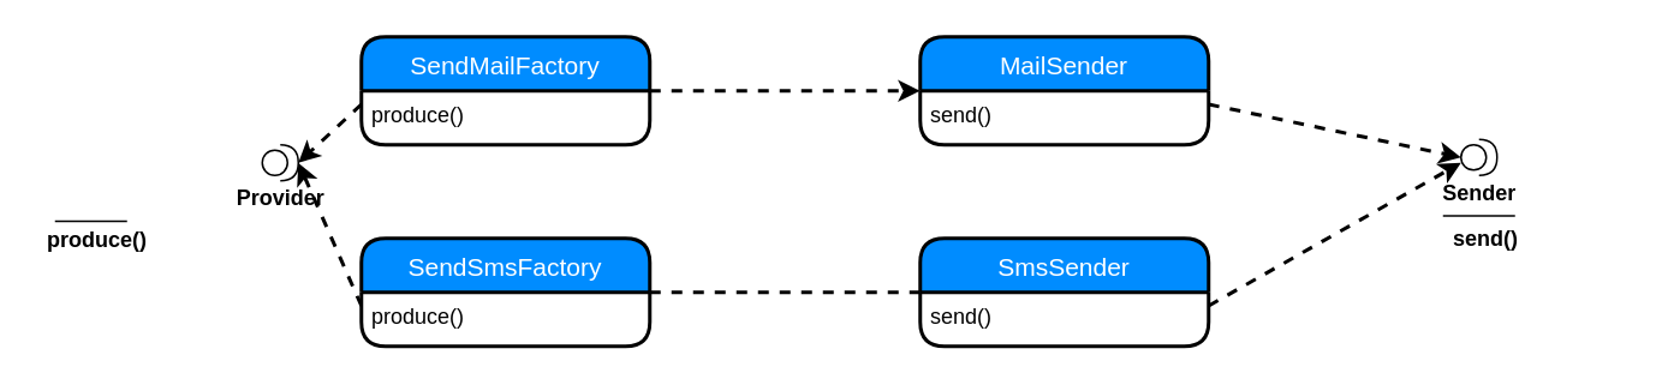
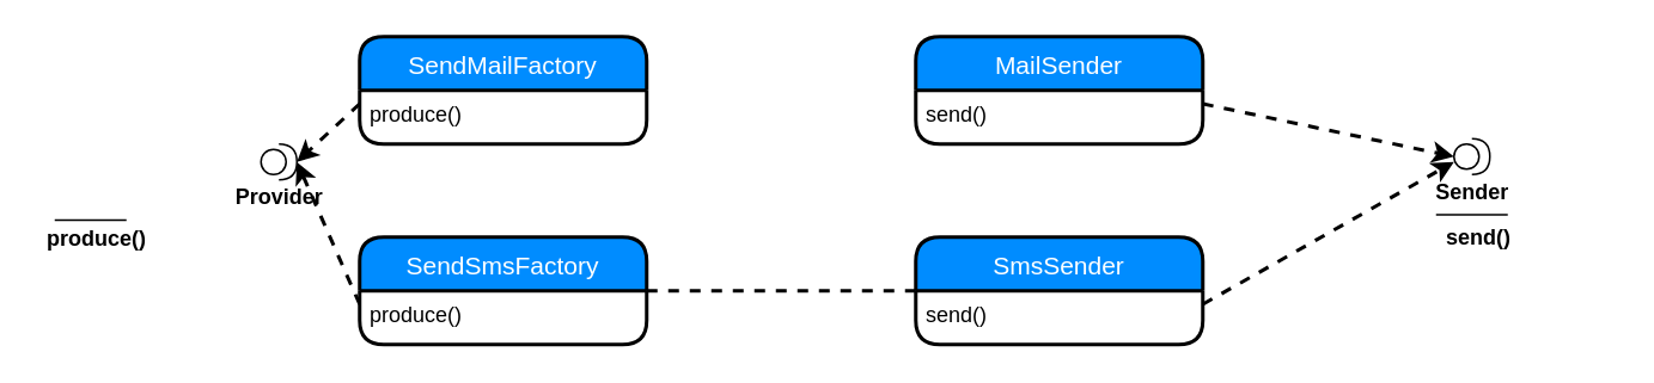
- <mxCell id="5" style="edgeStyle=none;rounded=0;orthogonalLoop=1;jettySize=auto;html=1;exitX=1;exitY=0.5;exitDx=0;exitDy=0;entryX=0;entryY=0.5;entryDx=0;entryDy=0;dashed=1;fontStyle=1;strokeWidth=2;" parent="1" source="6" target="11" edge="1"><mxGeometry relative="1" as="geometry" /></mxCell>
